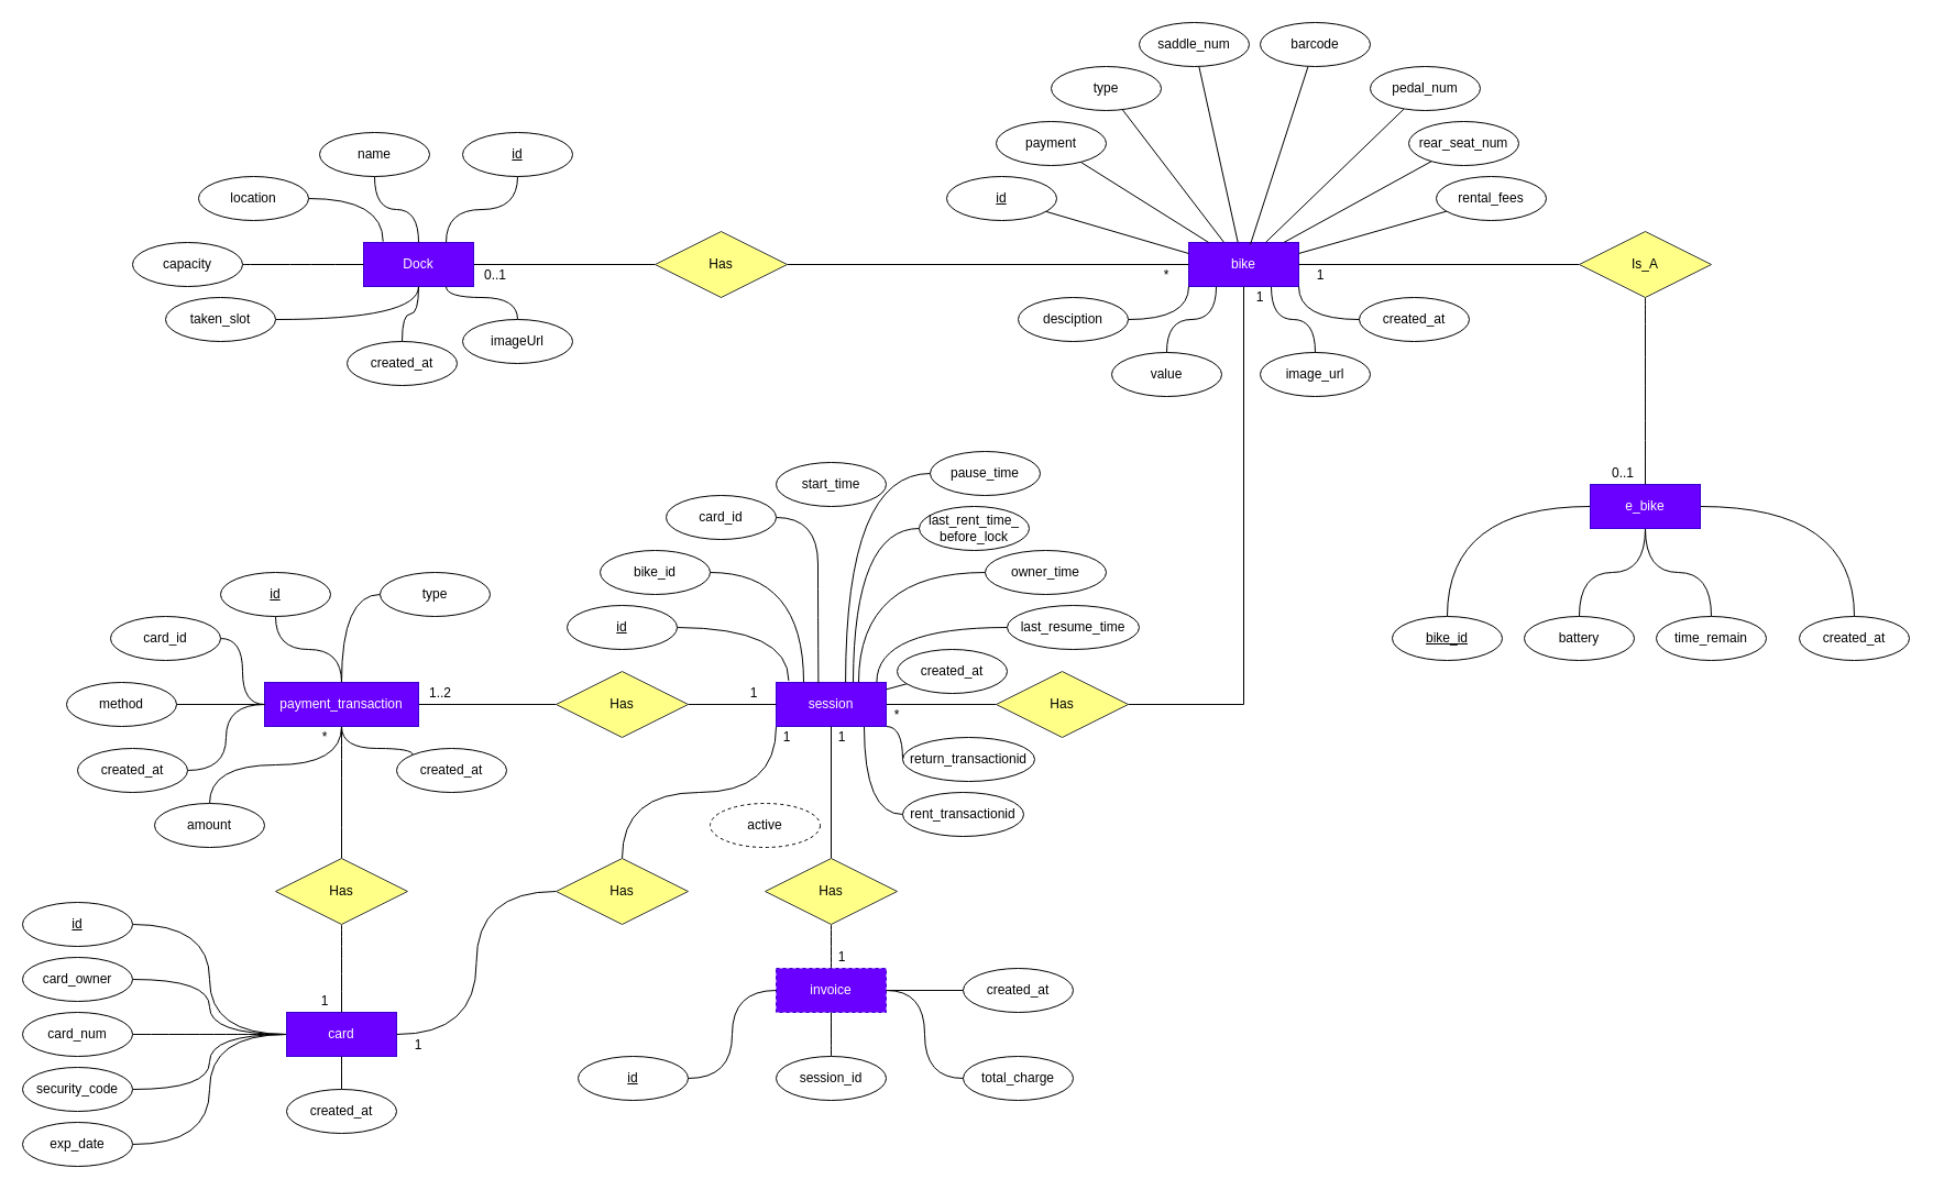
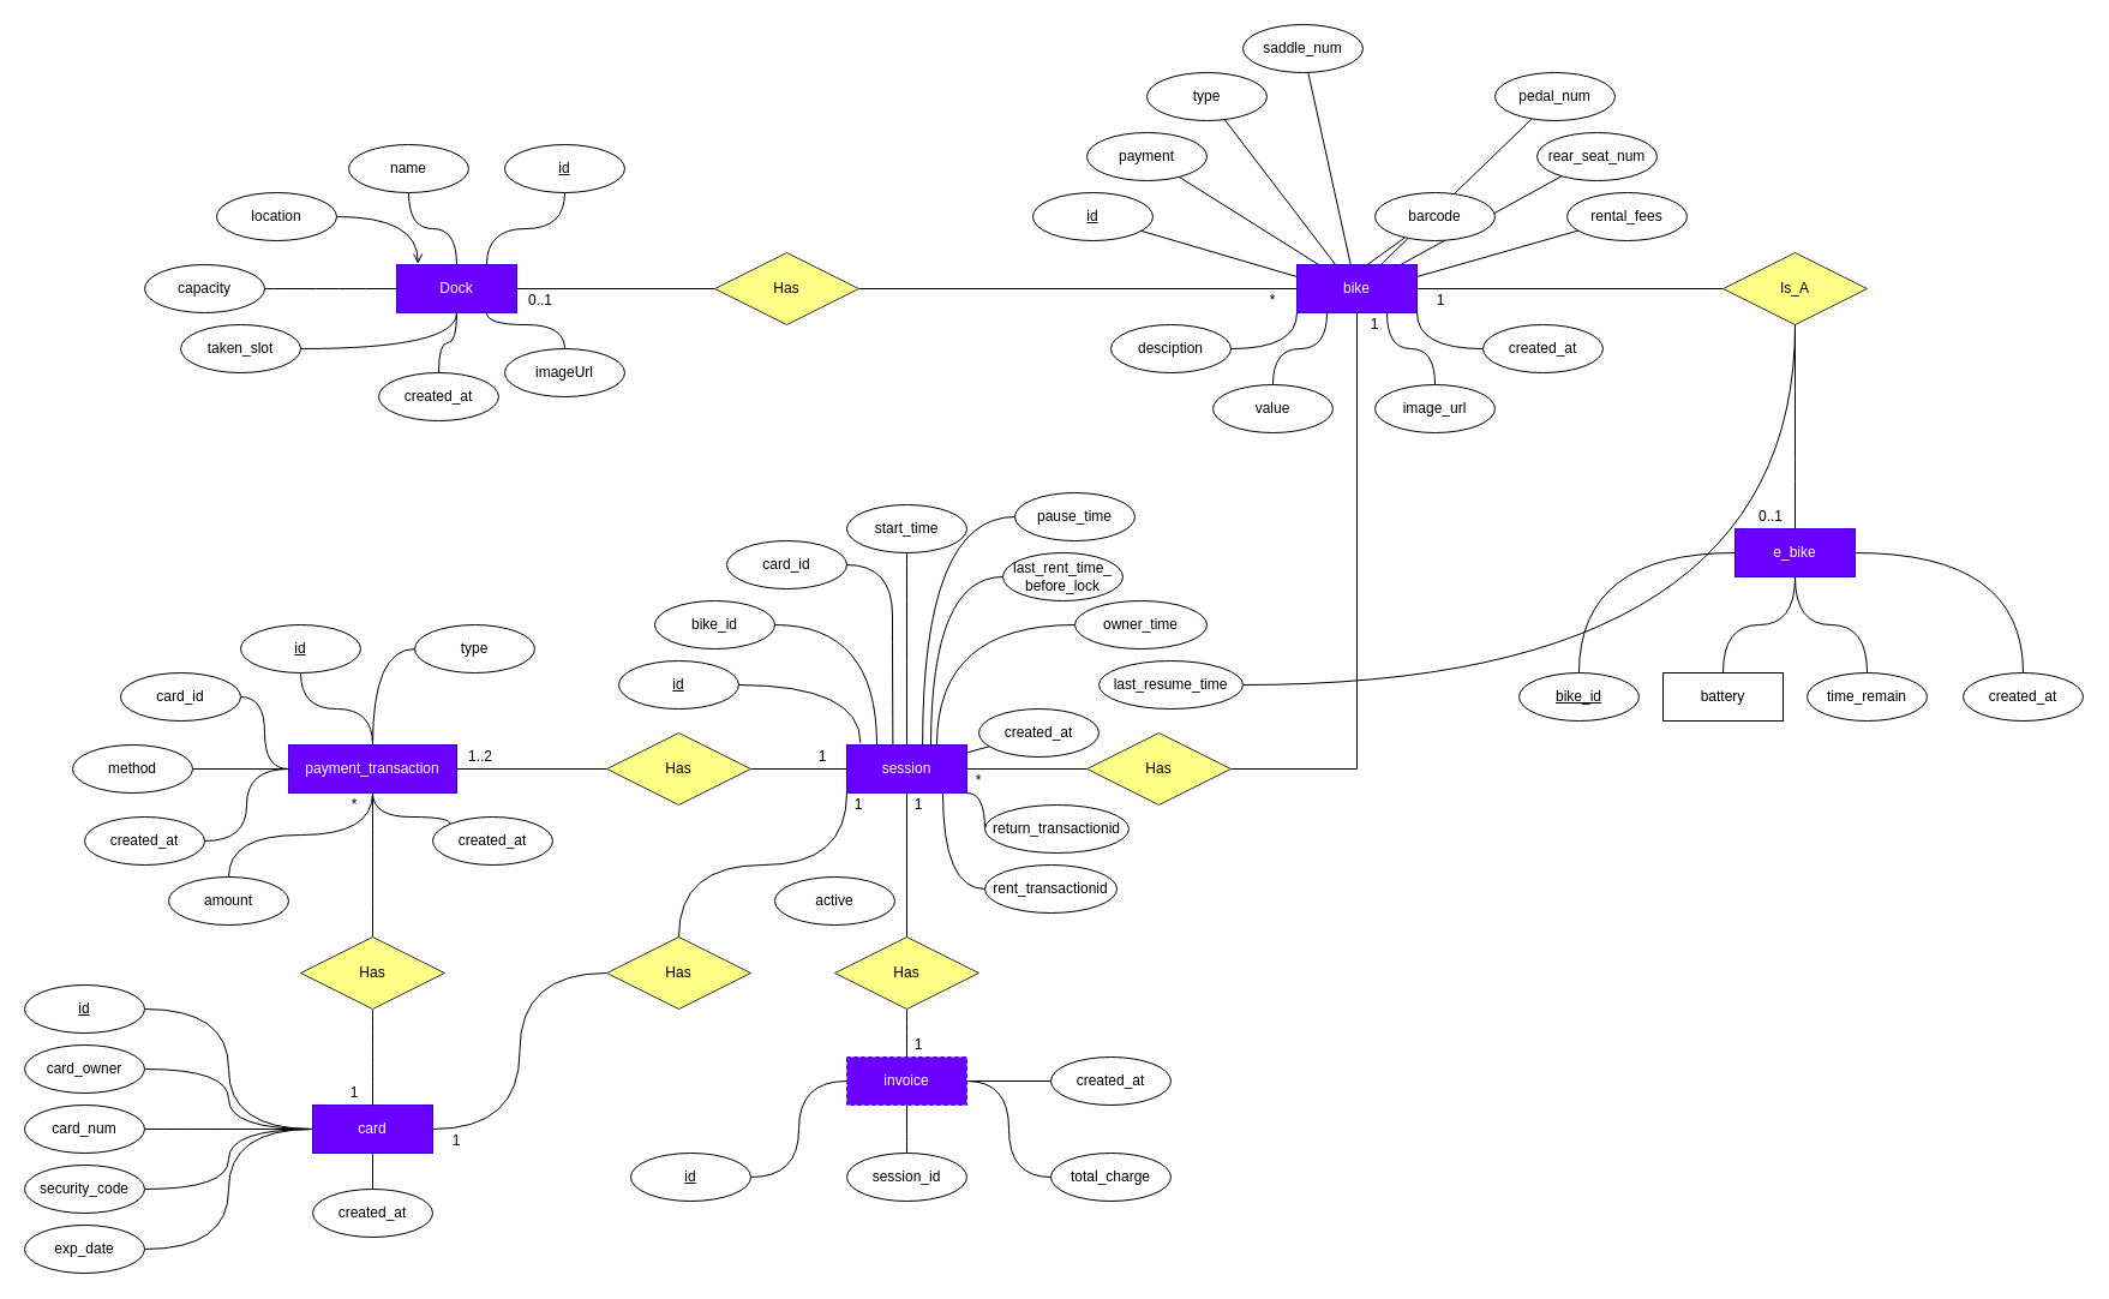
- <mxCell id="110" value="barcode" style="ellipse;whiteSpace=wrap;html=1;align=center;" parent="1" vertex="1"><mxGeometry x="1145" y="20" width="100" height="40" as="geometry" /></mxCell>
+ <mxCell id="110" value="barcode" style="ellipse;whiteSpace=wrap;html=1;align=center;" parent="1" vertex="1"><mxGeometry x="1145" y="160" width="100" height="40" as="geometry" /></mxCell>
- <mxCell id="67" style="edgeStyle=orthogonalEdgeStyle;curved=1;rounded=0;orthogonalLoop=1;jettySize=auto;html=1;entryX=0.177;entryY=-0.021;entryDx=0;entryDy=0;entryPerimeter=0;endArrow=none;endFill=0;" parent="1" source="68" target="4" edge="1"><mxGeometry relative="1" as="geometry" /></mxCell>
+ <mxCell id="67" style="edgeStyle=orthogonalEdgeStyle;curved=1;rounded=0;orthogonalLoop=1;jettySize=auto;html=1;entryX=0.177;entryY=-0.021;entryDx=0;entryDy=0;entryPerimeter=0;endArrow=open;endFill=0;" parent="1" source="68" target="4" edge="1"><mxGeometry relative="1" as="geometry" /></mxCell>
+ <mxCell id="79" style="edgeStyle=orthogonalEdgeStyle;curved=1;rounded=0;orthogonalLoop=1;jettySize=auto;html=1;entryX=0.5;entryY=0;entryDx=0;entryDy=0;endArrow=none;endFill=0;" parent="1" source="80" target="22" edge="1"><mxGeometry relative="1" as="geometry" /></mxCell>
- <mxCell id="94" style="edgeStyle=orthogonalEdgeStyle;curved=1;rounded=0;orthogonalLoop=1;jettySize=auto;html=1;entryX=0.914;entryY=-0.007;entryDx=0;entryDy=0;entryPerimeter=0;endArrow=none;endFill=0;" parent="1" source="95" target="22" edge="1"><mxGeometry relative="1" as="geometry" /></mxCell>
+ <mxCell id="94" style="edgeStyle=orthogonalEdgeStyle;curved=1;rounded=0;orthogonalLoop=1;jettySize=auto;html=1;endArrow=none;endFill=0;" parent="1" source="95" target="43" edge="1"><mxGeometry relative="1" as="geometry" /></mxCell>
- <mxCell id="61" value="battery" style="ellipse;whiteSpace=wrap;html=1;align=center;" parent="1" vertex="1"><mxGeometry x="1385" y="560" width="100" height="40" as="geometry" /></mxCell>
+ <mxCell id="61" value="battery" style="whiteSpace=wrap;html=1;align=center;rounded=0;" parent="1" vertex="1"><mxGeometry x="1385" y="560" width="100" height="40" as="geometry" /></mxCell>
- <mxCell id="145" value="active" style="ellipse;whiteSpace=wrap;html=1;align=center;dashed=1;" vertex="1" parent="1"><mxGeometry x="645" y="730" width="100" height="40" as="geometry" /></mxCell>
+ <mxCell id="145" value="active" style="ellipse;whiteSpace=wrap;html=1;align=center;" vertex="1" parent="1"><mxGeometry x="645" y="730" width="100" height="40" as="geometry" /></mxCell>
